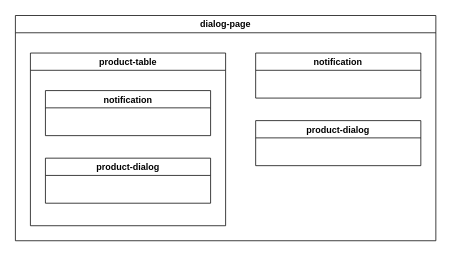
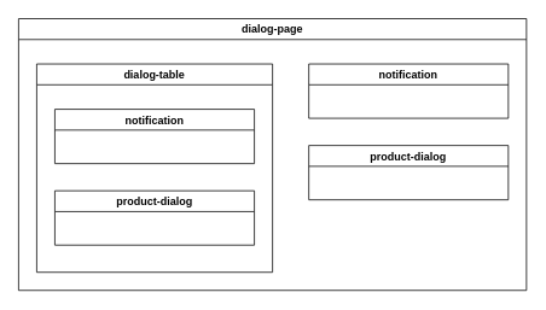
- <mxCell id="3" value="product-table" style="swimlane;" vertex="1" parent="2"><mxGeometry x="20" y="50" width="260" height="230" as="geometry" /></mxCell>
+ <mxCell id="3" value="dialog-table" style="swimlane;" vertex="1" parent="2"><mxGeometry x="20" y="50" width="260" height="230" as="geometry" /></mxCell>
